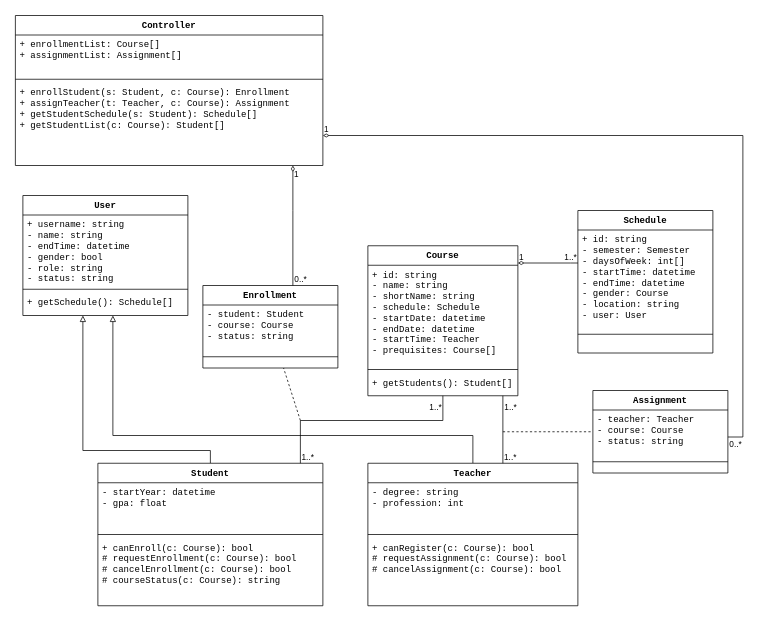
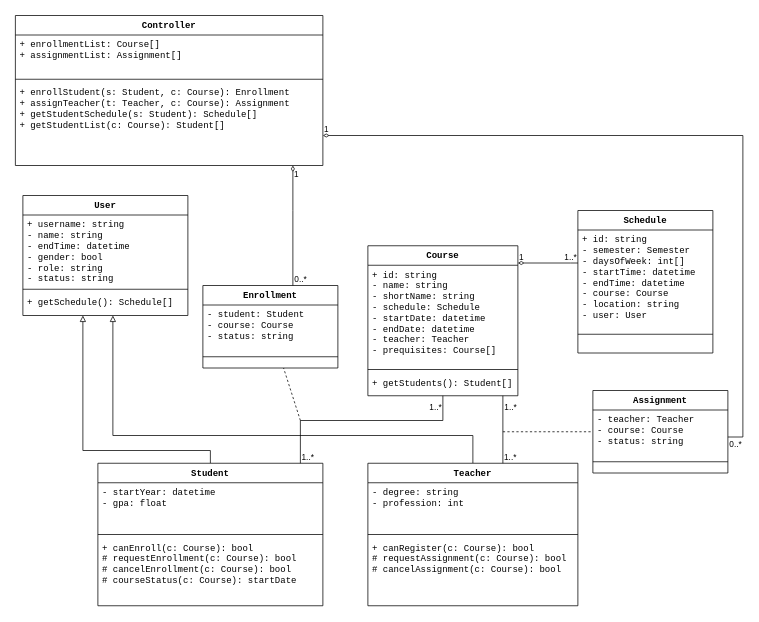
- <mxCell id="7" value="+ id: string&lt;br&gt;- semester: Semester&lt;br&gt;- daysOfWeek: int[]&lt;br&gt;- startTime: datetime&lt;br&gt;- endTime: datetime&lt;br&gt;- gender: Course&lt;br&gt;- location: string&lt;br&gt;- user: User" style="text;strokeColor=none;fillColor=none;align=left;verticalAlign=top;spacingLeft=4;spacingRight=4;overflow=hidden;rotatable=0;points=[[0,0.5],[1,0.5]];portConstraint=eastwest;whiteSpace=wrap;html=1;fontFamily=Courier New;" vertex="1" parent="6"><mxGeometry y="26" width="180" height="134" as="geometry" /></mxCell>
+ <mxCell id="7" value="+ id: string&lt;br&gt;- semester: Semester&lt;br&gt;- daysOfWeek: int[]&lt;br&gt;- startTime: datetime&lt;br&gt;- endTime: datetime&lt;br&gt;- course: Course&lt;br&gt;- location: string&lt;br&gt;- user: User" style="text;strokeColor=none;fillColor=none;align=left;verticalAlign=top;spacingLeft=4;spacingRight=4;overflow=hidden;rotatable=0;points=[[0,0.5],[1,0.5]];portConstraint=eastwest;whiteSpace=wrap;html=1;fontFamily=Courier New;" vertex="1" parent="6"><mxGeometry y="26" width="180" height="134" as="geometry" /></mxCell>
- <mxCell id="33" value="+ id: string&lt;br style=&quot;border-color: var(--border-color);&quot;&gt;-&amp;nbsp;name: string&lt;br style=&quot;border-color: var(--border-color);&quot;&gt;-&amp;nbsp;shortName: string&lt;br style=&quot;border-color: var(--border-color);&quot;&gt;-&amp;nbsp;schedule: Schedule&lt;br style=&quot;border-color: var(--border-color);&quot;&gt;- startDate: datetime&lt;br style=&quot;border-color: var(--border-color);&quot;&gt;- endDate: datetime&lt;br style=&quot;border-color: var(--border-color);&quot;&gt;- startTime: Teacher&lt;br style=&quot;border-color: var(--border-color);&quot;&gt;- prequisites: Course[]" style="text;strokeColor=none;fillColor=none;align=left;verticalAlign=top;spacingLeft=4;spacingRight=4;overflow=hidden;rotatable=0;points=[[0,0.5],[1,0.5]];portConstraint=eastwest;whiteSpace=wrap;html=1;fontFamily=Courier New;" vertex="1" parent="32"><mxGeometry y="26" width="200" height="134" as="geometry" /></mxCell>
+ <mxCell id="33" value="+ id: string&lt;br style=&quot;border-color: var(--border-color);&quot;&gt;-&amp;nbsp;name: string&lt;br style=&quot;border-color: var(--border-color);&quot;&gt;-&amp;nbsp;shortName: string&lt;br style=&quot;border-color: var(--border-color);&quot;&gt;-&amp;nbsp;schedule: Schedule&lt;br style=&quot;border-color: var(--border-color);&quot;&gt;- startDate: datetime&lt;br style=&quot;border-color: var(--border-color);&quot;&gt;- endDate: datetime&lt;br style=&quot;border-color: var(--border-color);&quot;&gt;- teacher: Teacher&lt;br style=&quot;border-color: var(--border-color);&quot;&gt;- prequisites: Course[]" style="text;strokeColor=none;fillColor=none;align=left;verticalAlign=top;spacingLeft=4;spacingRight=4;overflow=hidden;rotatable=0;points=[[0,0.5],[1,0.5]];portConstraint=eastwest;whiteSpace=wrap;html=1;fontFamily=Courier New;" vertex="1" parent="32"><mxGeometry y="26" width="200" height="134" as="geometry" /></mxCell>
- <mxCell id="22" value="+ canEnroll(c: Course): bool&lt;br&gt;# requestEnrollment(c: Course): bool&lt;br&gt;# cancelEnrollment(c: Course): bool&lt;br&gt;# courseStatus(c: Course): string&lt;br&gt;" style="text;strokeColor=none;fillColor=none;align=left;verticalAlign=top;spacingLeft=4;spacingRight=4;overflow=hidden;rotatable=0;points=[[0,0.5],[1,0.5]];portConstraint=eastwest;whiteSpace=wrap;html=1;fontFamily=Courier New;" vertex="1" parent="19"><mxGeometry y="100" width="300" height="90" as="geometry" /></mxCell>
+ <mxCell id="22" value="+ canEnroll(c: Course): bool&lt;br&gt;# requestEnrollment(c: Course): bool&lt;br&gt;# cancelEnrollment(c: Course): bool&lt;br&gt;# courseStatus(c: Course): startDate&lt;br&gt;" style="text;strokeColor=none;fillColor=none;align=left;verticalAlign=top;spacingLeft=4;spacingRight=4;overflow=hidden;rotatable=0;points=[[0,0.5],[1,0.5]];portConstraint=eastwest;whiteSpace=wrap;html=1;fontFamily=Courier New;" vertex="1" parent="19"><mxGeometry y="100" width="300" height="90" as="geometry" /></mxCell>
